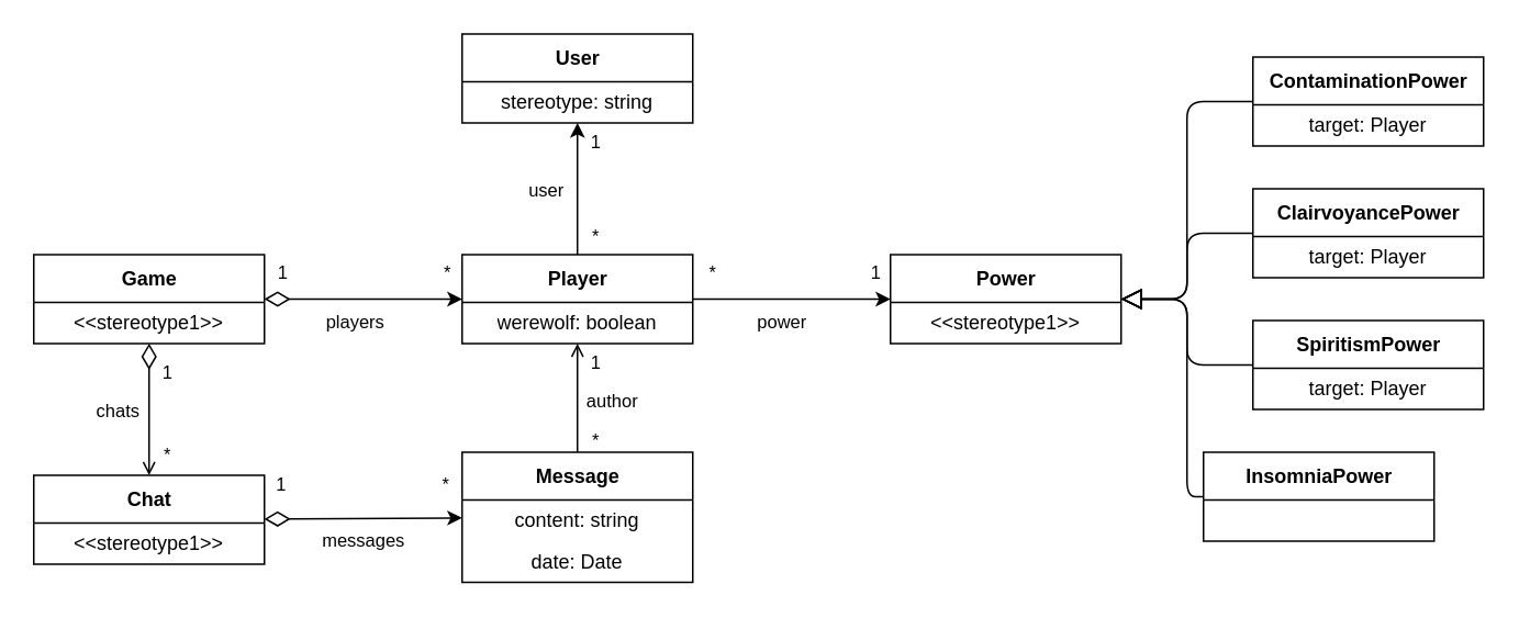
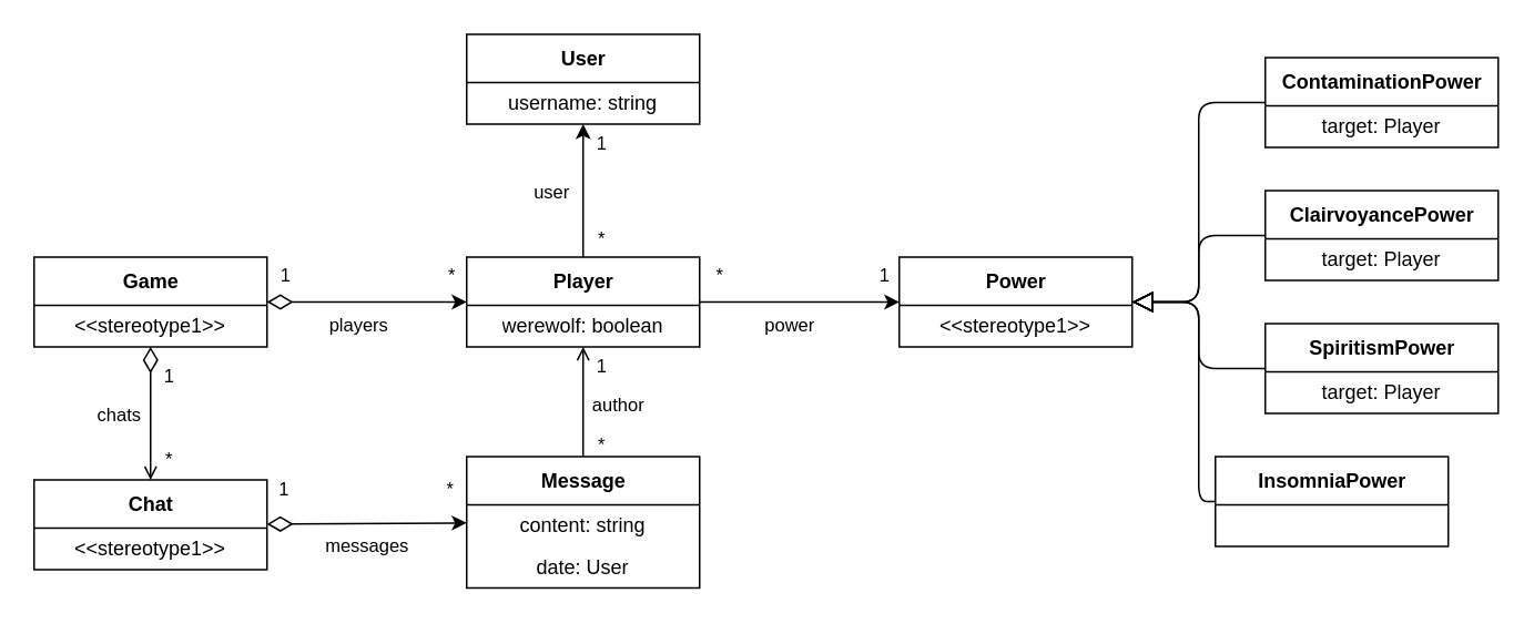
- <mxCell id="23" value="stereotype: string" style="text;html=1;strokeColor=none;fillColor=none;align=center;verticalAlign=middle;spacingLeft=4;spacingRight=4;overflow=hidden;rotatable=0;points=[[0,0.5],[1,0.5]];portConstraint=eastwest;" parent="22" vertex="1"><mxGeometry y="29" width="140" height="25" as="geometry" /></mxCell>
+ <mxCell id="23" value="username: string" style="text;html=1;strokeColor=none;fillColor=none;align=center;verticalAlign=middle;spacingLeft=4;spacingRight=4;overflow=hidden;rotatable=0;points=[[0,0.5],[1,0.5]];portConstraint=eastwest;" parent="22" vertex="1"><mxGeometry y="29" width="140" height="25" as="geometry" /></mxCell>
- <mxCell id="49" value="date: Date" style="text;html=1;strokeColor=none;fillColor=none;align=center;verticalAlign=middle;spacingLeft=4;spacingRight=4;overflow=hidden;rotatable=0;points=[[0,0.5],[1,0.5]];portConstraint=eastwest;" parent="47" vertex="1"><mxGeometry y="54" width="140" height="25" as="geometry" /></mxCell>
+ <mxCell id="49" value="date: User" style="text;html=1;strokeColor=none;fillColor=none;align=center;verticalAlign=middle;spacingLeft=4;spacingRight=4;overflow=hidden;rotatable=0;points=[[0,0.5],[1,0.5]];portConstraint=eastwest;" parent="47" vertex="1"><mxGeometry y="54" width="140" height="25" as="geometry" /></mxCell>
